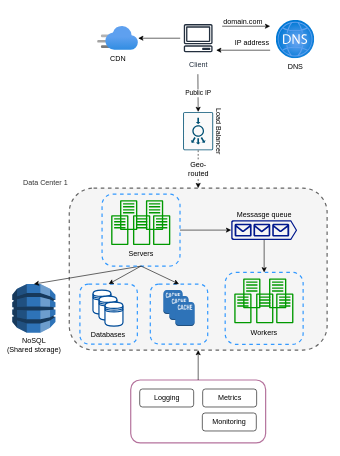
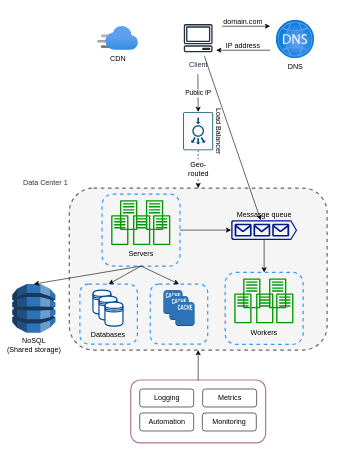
- <mxCell id="15" value="" style="endArrow=classic;html=1;rounded=0;" parent="1" source="5" target="14" edge="1"><mxGeometry width="50" height="50" relative="1" as="geometry"><mxPoint x="350" y="413" as="sourcePoint" /><mxPoint x="400" y="363" as="targetPoint" /></mxGeometry></mxCell>
+ <mxCell id="15" value="" style="endArrow=classic;html=1;rounded=0;" parent="1" source="5" target="41" edge="1"><mxGeometry width="50" height="50" relative="1" as="geometry"><mxPoint x="350" y="413" as="sourcePoint" /><mxPoint x="400" y="363" as="targetPoint" /></mxGeometry></mxCell>
- <mxCell id="9" value="IP address" style="text;html=1;align=center;verticalAlign=middle;whiteSpace=wrap;rounded=0;" parent="1" vertex="1"><mxGeometry x="390" y="56" width="60" height="30" as="geometry" /></mxCell>
+ <mxCell id="9" value="IP address" style="text;html=1;align=center;verticalAlign=middle;whiteSpace=wrap;rounded=0;" parent="1" vertex="1"><mxGeometry x="375" y="61" width="60" height="30" as="geometry" /></mxCell>
+ <mxCell id="46" value="Automation" style="rounded=1;whiteSpace=wrap;html=1;" vertex="1" parent="1"><mxGeometry x="232.5" y="688" width="90" height="30" as="geometry" /></mxCell>
